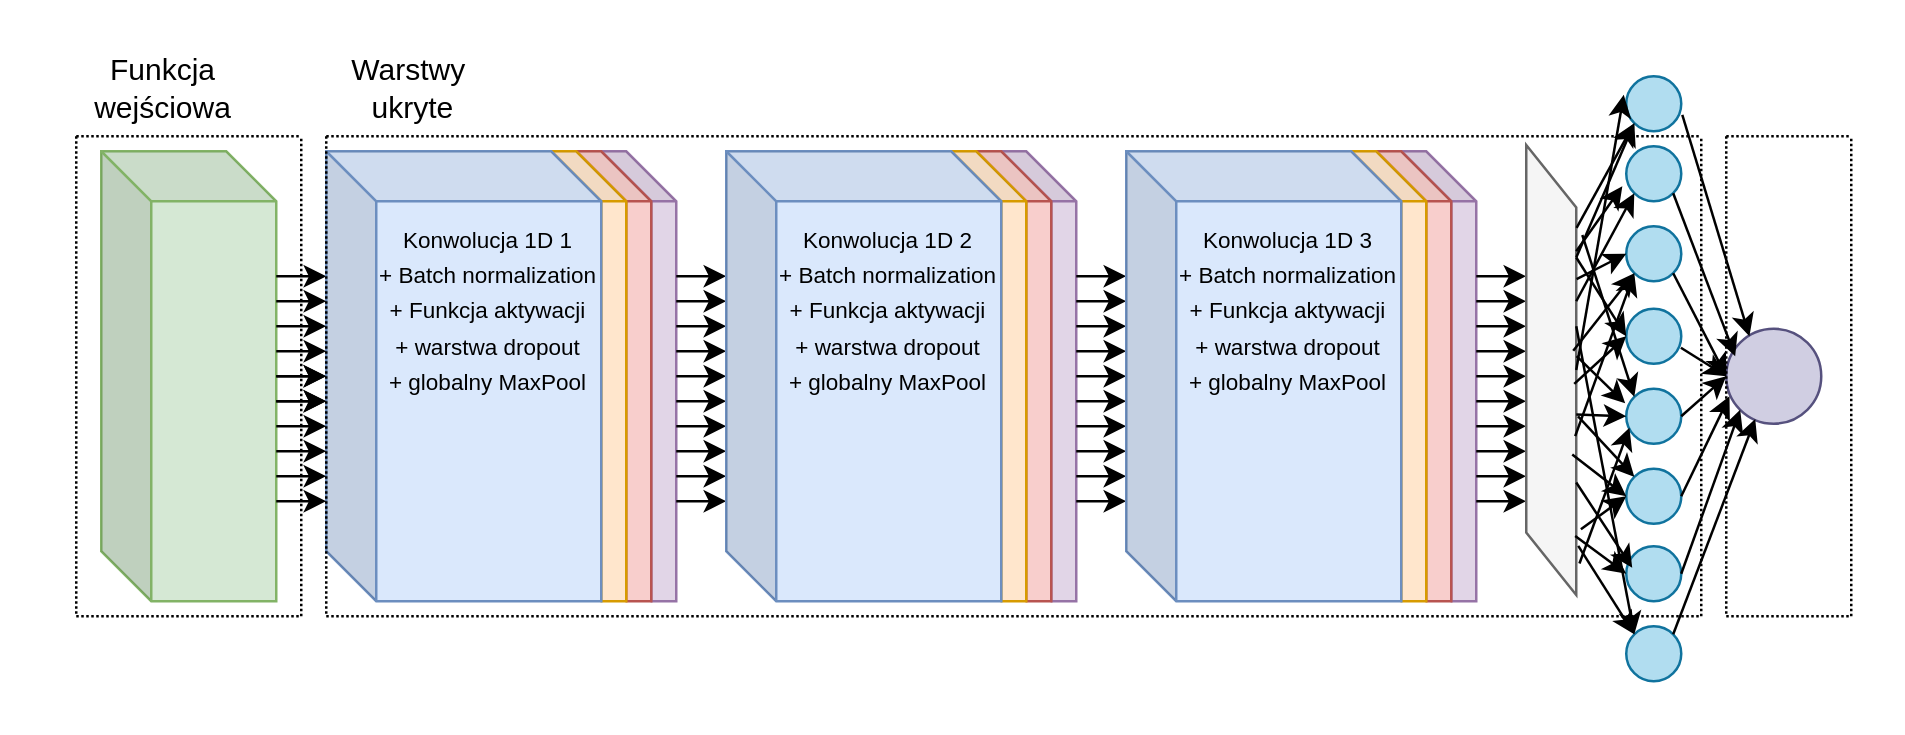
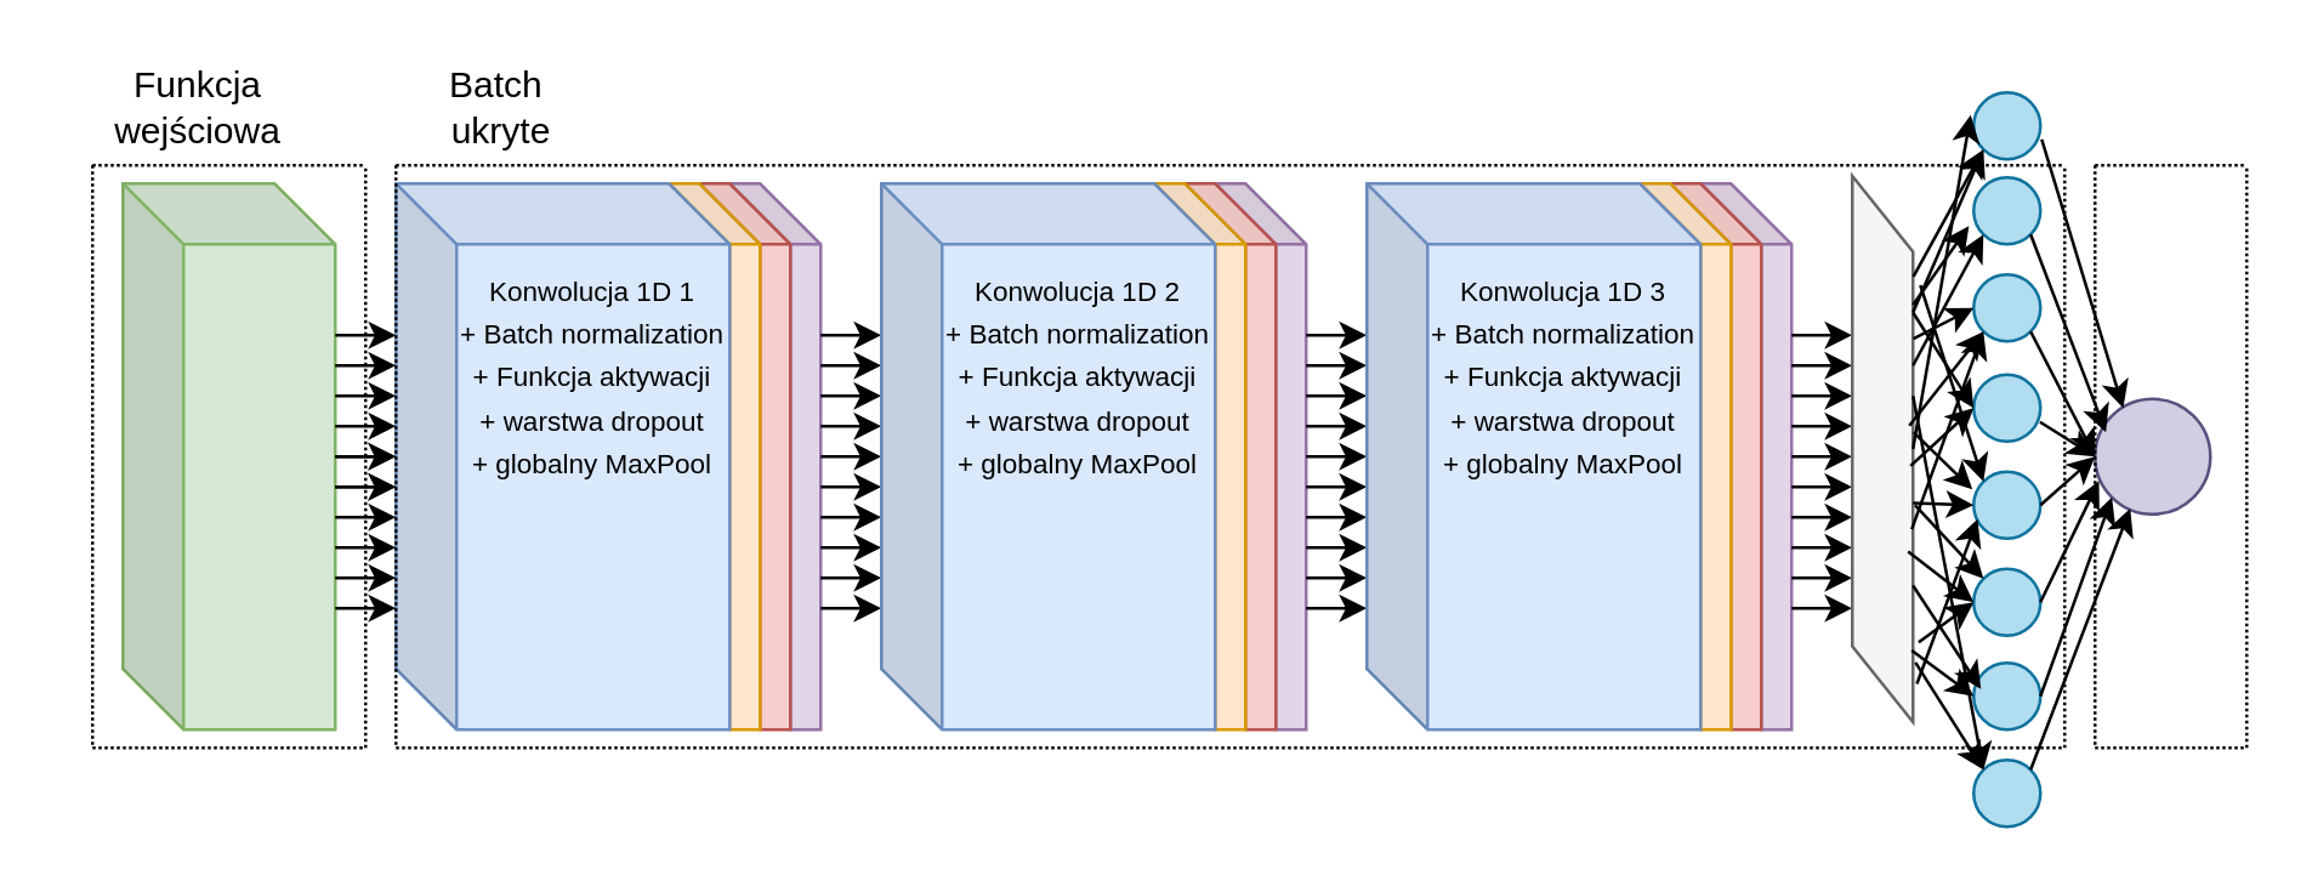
- <mxCell id="100" value="&lt;div style=&quot;&quot;&gt;&lt;font style=&quot;font-size: 12px;&quot;&gt;Warstwy&amp;nbsp;&lt;/font&gt;&lt;/div&gt;&lt;div style=&quot;&quot;&gt;&lt;font style=&quot;font-size: 12px;&quot;&gt;ukryte&lt;/font&gt;&lt;/div&gt;" style="text;html=1;strokeColor=none;fillColor=none;align=center;verticalAlign=middle;whiteSpace=wrap;rounded=0;" vertex="1" parent="1"><mxGeometry x="120" y="20" width="90" height="30" as="geometry" /></mxCell>
+ <mxCell id="100" value="&lt;div style=&quot;&quot;&gt;&lt;font style=&quot;font-size: 12px;&quot;&gt;Batch&amp;nbsp;&lt;/font&gt;&lt;/div&gt;&lt;div style=&quot;&quot;&gt;&lt;font style=&quot;font-size: 12px;&quot;&gt;ukryte&lt;/font&gt;&lt;/div&gt;" style="text;html=1;strokeColor=none;fillColor=none;align=center;verticalAlign=middle;whiteSpace=wrap;rounded=0;" vertex="1" parent="1"><mxGeometry x="120" y="20" width="90" height="30" as="geometry" /></mxCell>
